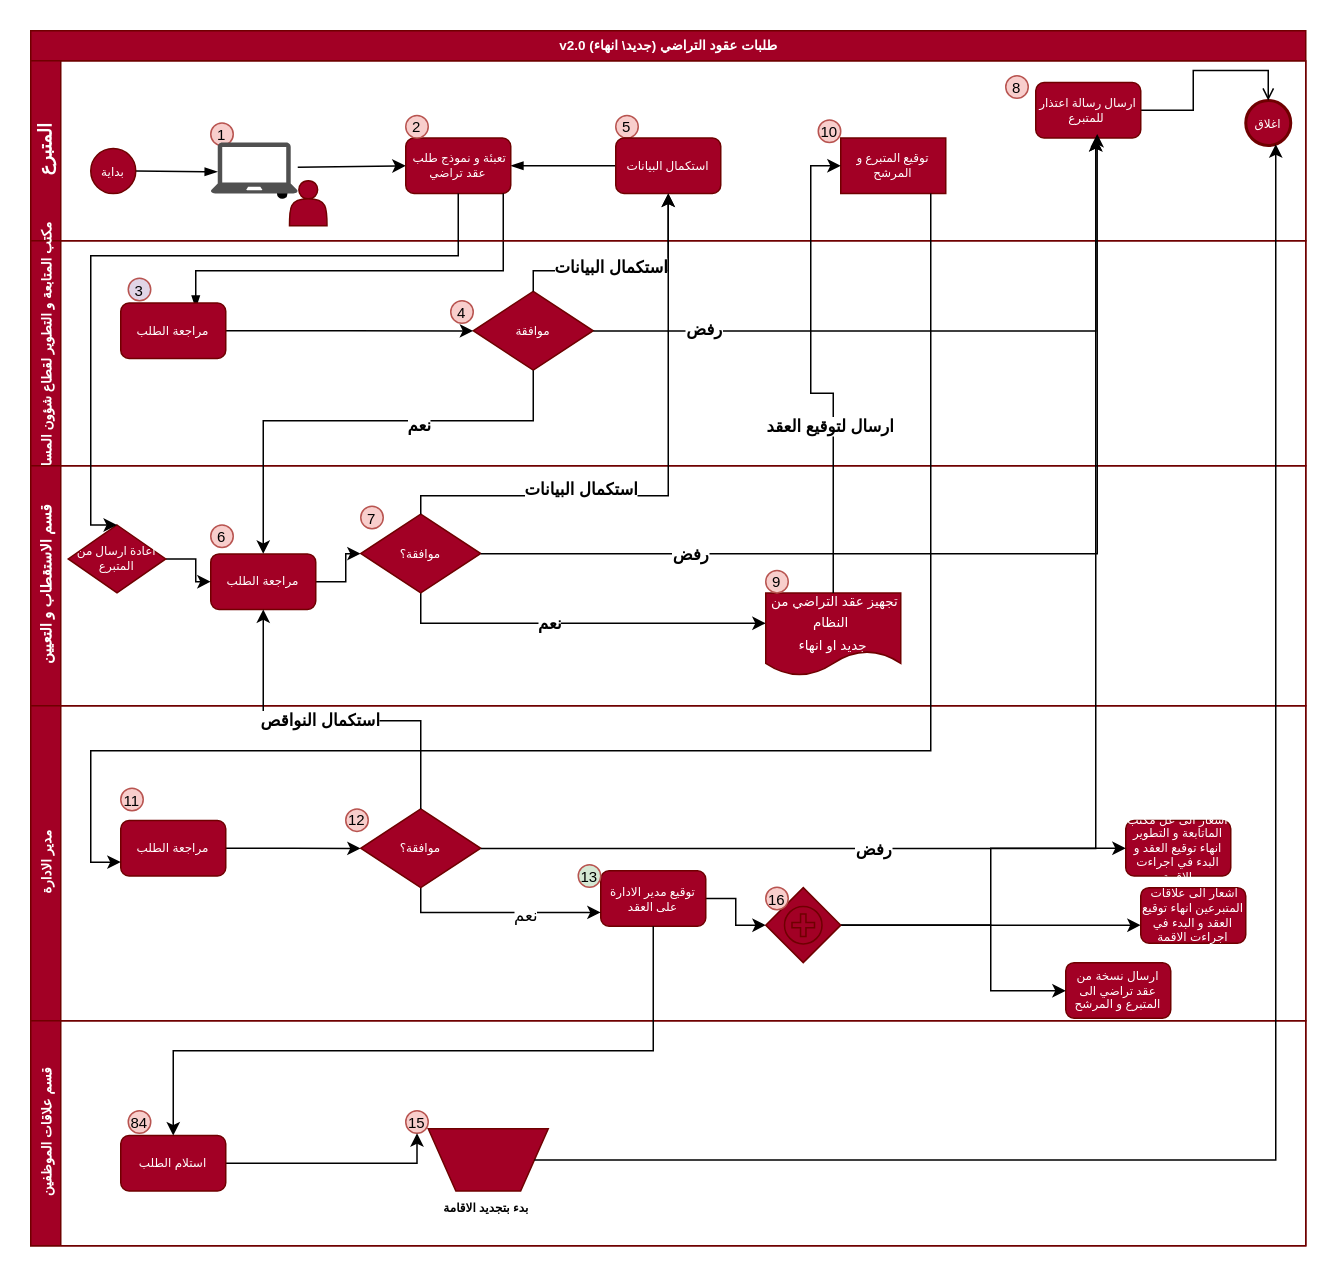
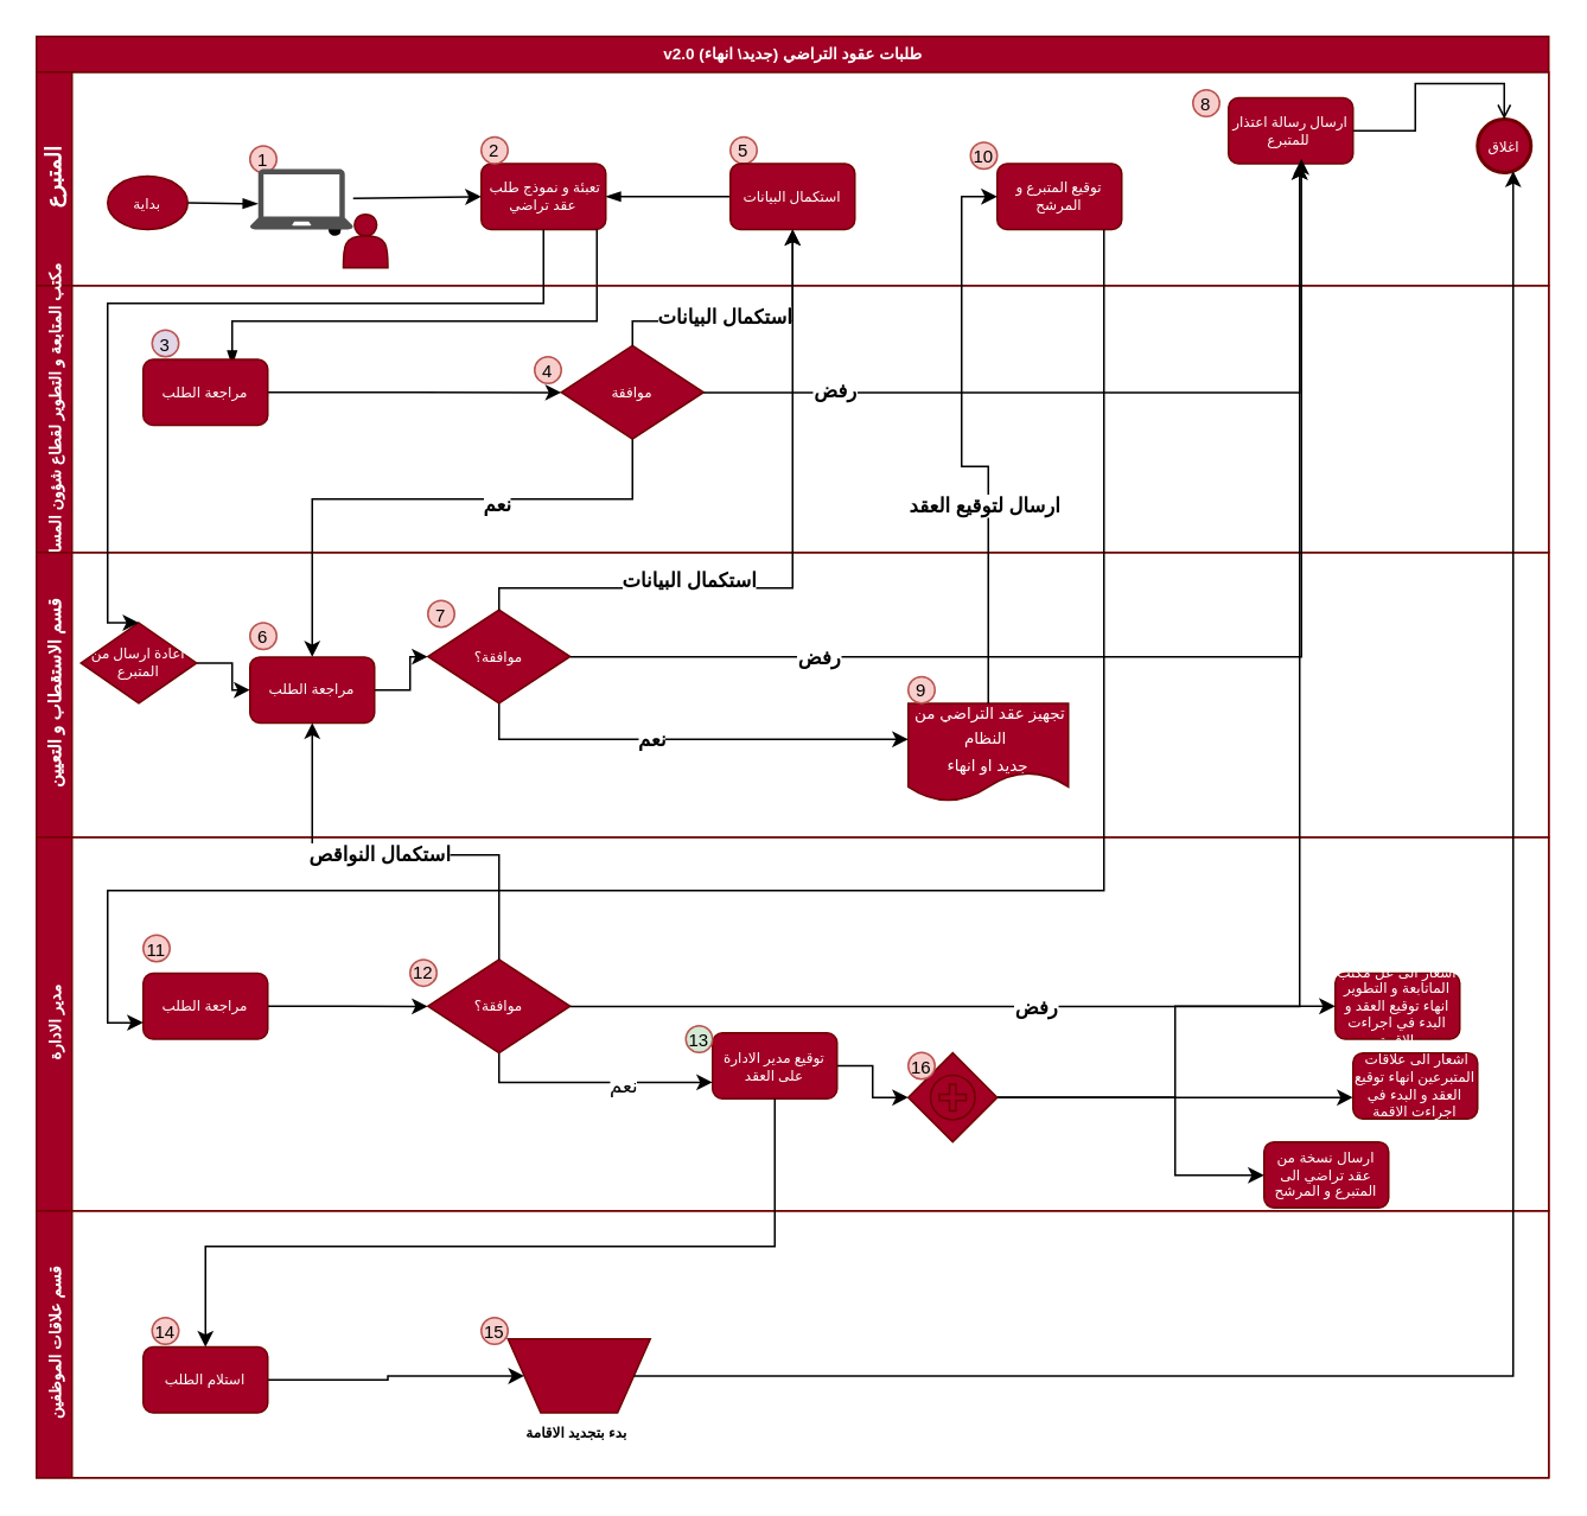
- <mxCell id="17" value="توقيع المتبرع و المرشح" style="whiteSpace=wrap;html=1;shadow=0;labelBackgroundColor=none;strokeWidth=1;fontFamily=Verdana;fontSize=8;align=center;fillColor=#a20025;strokeColor=#6F0000;fontColor=#ffffff;rounded=0;" parent="3" vertex="1"><mxGeometry x="540" y="51.5" width="70" height="37" as="geometry" /></mxCell>
+ <mxCell id="17" value="توقيع المتبرع و المرشح" style="rounded=1;whiteSpace=wrap;html=1;shadow=0;labelBackgroundColor=none;strokeWidth=1;fontFamily=Verdana;fontSize=8;align=center;fillColor=#a20025;strokeColor=#6F0000;fontColor=#ffffff;" parent="3" vertex="1"><mxGeometry x="540" y="51.5" width="70" height="37" as="geometry" /></mxCell>
- <mxCell id="11" value="بداية" style="ellipse;whiteSpace=wrap;html=1;rounded=0;shadow=0;labelBackgroundColor=none;strokeWidth=1;fontFamily=Verdana;fontSize=8;align=center;fillColor=#a20025;strokeColor=#6F0000;fontColor=#ffffff;" parent="3" vertex="1"><mxGeometry x="40" y="58.5" width="30" height="30" as="geometry" /></mxCell>
+ <mxCell id="11" value="بداية" style="ellipse;whiteSpace=wrap;html=1;rounded=0;shadow=0;labelBackgroundColor=none;strokeWidth=1;fontFamily=Verdana;fontSize=8;align=center;fillColor=#a20025;strokeColor=#6F0000;fontColor=#ffffff;" parent="3" vertex="1"><mxGeometry x="40" y="58.5" width="45" height="30" as="geometry" /></mxCell>
- <mxCell id="64" value="&lt;font style=&quot;font-size: 10px&quot;&gt;84&lt;/font&gt;" style="ellipse;whiteSpace=wrap;html=1;aspect=fixed;fillColor=#f8cecc;strokeColor=#b85450;" parent="62" vertex="1"><mxGeometry x="65" y="60" width="15" height="15" as="geometry" /></mxCell>
+ <mxCell id="64" value="&lt;font style=&quot;font-size: 10px&quot;&gt;14&lt;/font&gt;" style="ellipse;whiteSpace=wrap;html=1;aspect=fixed;fillColor=#f8cecc;strokeColor=#b85450;" parent="62" vertex="1"><mxGeometry x="65" y="60" width="15" height="15" as="geometry" /></mxCell>
- <mxCell id="65" style="edgeStyle=orthogonalEdgeStyle;rounded=0;orthogonalLoop=1;jettySize=auto;html=1;fontSize=8;" parent="62" source="67" target="63" edge="1"><mxGeometry relative="1" as="geometry"><mxPoint x="210" y="52.257" as="targetPoint" /></mxGeometry></mxCell>
+ <mxCell id="65" style="edgeStyle=orthogonalEdgeStyle;rounded=0;orthogonalLoop=1;jettySize=auto;html=1;fontSize=8;" parent="62" source="67" target="66" edge="1"><mxGeometry relative="1" as="geometry"><mxPoint x="210" y="52.257" as="targetPoint" /></mxGeometry></mxCell>
